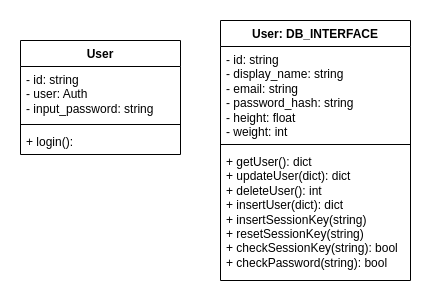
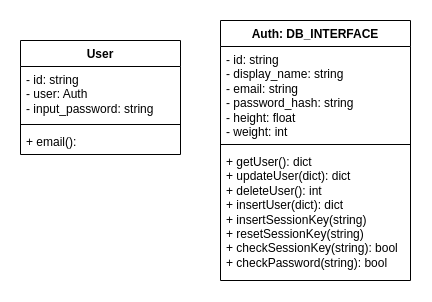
- <mxCell id="2" value="User: DB_INTERFACE" style="swimlane;fontStyle=1;align=center;verticalAlign=top;childLayout=stackLayout;horizontal=1;startSize=26;horizontalStack=0;resizeParent=1;resizeParentMax=0;resizeLast=0;collapsible=1;marginBottom=0;whiteSpace=wrap;html=1;" parent="1" vertex="1"><mxGeometry x="220" y="20" width="190" height="260" as="geometry" /></mxCell>
+ <mxCell id="2" value="Auth: DB_INTERFACE" style="swimlane;fontStyle=1;align=center;verticalAlign=top;childLayout=stackLayout;horizontal=1;startSize=26;horizontalStack=0;resizeParent=1;resizeParentMax=0;resizeLast=0;collapsible=1;marginBottom=0;whiteSpace=wrap;html=1;" parent="1" vertex="1"><mxGeometry x="220" y="20" width="190" height="260" as="geometry" /></mxCell>
- <mxCell id="9" value="+ login():&amp;nbsp;" style="text;strokeColor=none;fillColor=none;align=left;verticalAlign=top;spacingLeft=4;spacingRight=4;overflow=hidden;rotatable=0;points=[[0,0.5],[1,0.5]];portConstraint=eastwest;whiteSpace=wrap;html=1;" parent="6" vertex="1"><mxGeometry y="88" width="160" height="26" as="geometry" /></mxCell>
+ <mxCell id="9" value="+ email():&amp;nbsp;" style="text;strokeColor=none;fillColor=none;align=left;verticalAlign=top;spacingLeft=4;spacingRight=4;overflow=hidden;rotatable=0;points=[[0,0.5],[1,0.5]];portConstraint=eastwest;whiteSpace=wrap;html=1;" parent="6" vertex="1"><mxGeometry y="88" width="160" height="26" as="geometry" /></mxCell>
